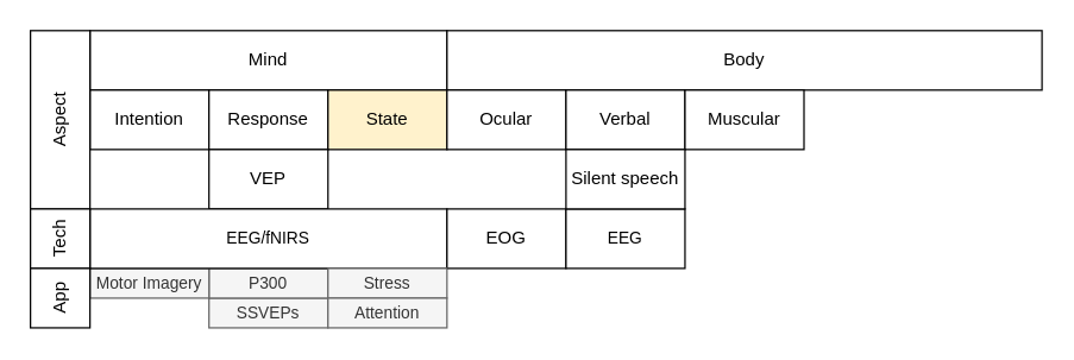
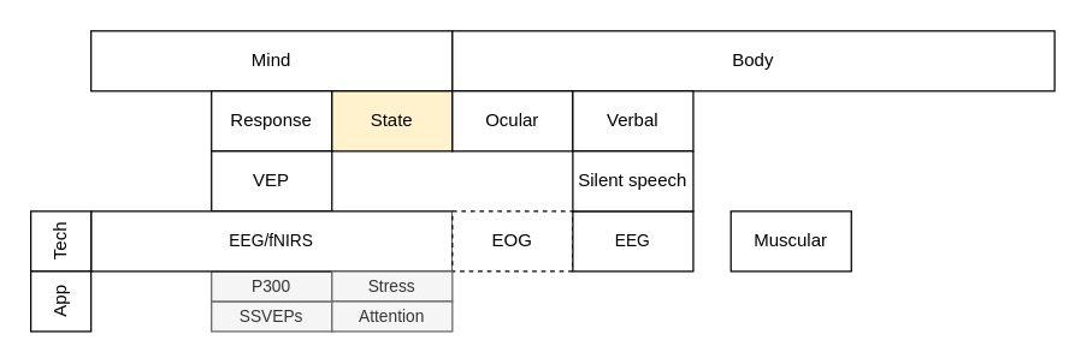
- <mxCell id="20" value="Aspect" style="rounded=0;whiteSpace=wrap;html=1;fontSize=12;horizontal=0;" vertex="1" parent="1"><mxGeometry x="20" y="20" width="40" height="120" as="geometry" /></mxCell>
- <mxCell id="4" value="Intention" style="rounded=0;whiteSpace=wrap;html=1;" vertex="1" parent="1"><mxGeometry x="60" y="60" width="80" height="40" as="geometry" /></mxCell>
- <mxCell id="13" value="Muscular" style="rounded=0;whiteSpace=wrap;html=1;" vertex="1" parent="1"><mxGeometry x="460" y="60" width="80" height="40" as="geometry" /></mxCell>
+ <mxCell id="13" value="Muscular" style="rounded=0;whiteSpace=wrap;html=1;" vertex="1" parent="1"><mxGeometry x="485" y="140" width="80" height="40" as="geometry" /></mxCell>
- <mxCell id="15" value="EOG" style="rounded=0;whiteSpace=wrap;html=1;" vertex="1" parent="1"><mxGeometry x="300" y="140" width="80" height="40" as="geometry" /></mxCell>
+ <mxCell id="15" value="EOG" style="rounded=0;whiteSpace=wrap;html=1;dashed=1;" vertex="1" parent="1"><mxGeometry x="300" y="140" width="80" height="40" as="geometry" /></mxCell>
- <mxCell id="10" value="&lt;font style=&quot;font-size: 11px&quot;&gt;Motor Imagery&lt;/font&gt;" style="rounded=0;whiteSpace=wrap;html=1;fillColor=#f5f5f5;strokeColor=#666666;fontColor=#333333;" vertex="1" parent="1"><mxGeometry x="60" y="180" width="80" height="20" as="geometry" /></mxCell>
